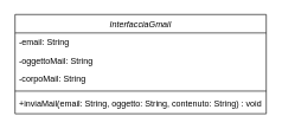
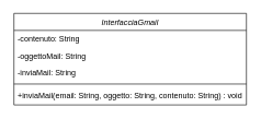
- <mxCell id="3" value="-email: String" style="text;align=left;verticalAlign=top;spacingLeft=4;spacingRight=4;overflow=hidden;rotatable=0;points=[[0,0.5],[1,0.5]];portConstraint=eastwest;" vertex="1" parent="2"><mxGeometry y="26" width="354" height="26" as="geometry" /></mxCell>
+ <mxCell id="3" value="-contenuto: String" style="text;align=left;verticalAlign=top;spacingLeft=4;spacingRight=4;overflow=hidden;rotatable=0;points=[[0,0.5],[1,0.5]];portConstraint=eastwest;" vertex="1" parent="2"><mxGeometry y="26" width="354" height="26" as="geometry" /></mxCell>
- <mxCell id="5" value="-corpoMail: String" style="text;align=left;verticalAlign=top;spacingLeft=4;spacingRight=4;overflow=hidden;rotatable=0;points=[[0,0.5],[1,0.5]];portConstraint=eastwest;" vertex="1" parent="2"><mxGeometry y="78" width="354" height="26" as="geometry" /></mxCell>
+ <mxCell id="5" value="-inviaMail: String" style="text;align=left;verticalAlign=top;spacingLeft=4;spacingRight=4;overflow=hidden;rotatable=0;points=[[0,0.5],[1,0.5]];portConstraint=eastwest;" vertex="1" parent="2"><mxGeometry y="78" width="354" height="26" as="geometry" /></mxCell>
